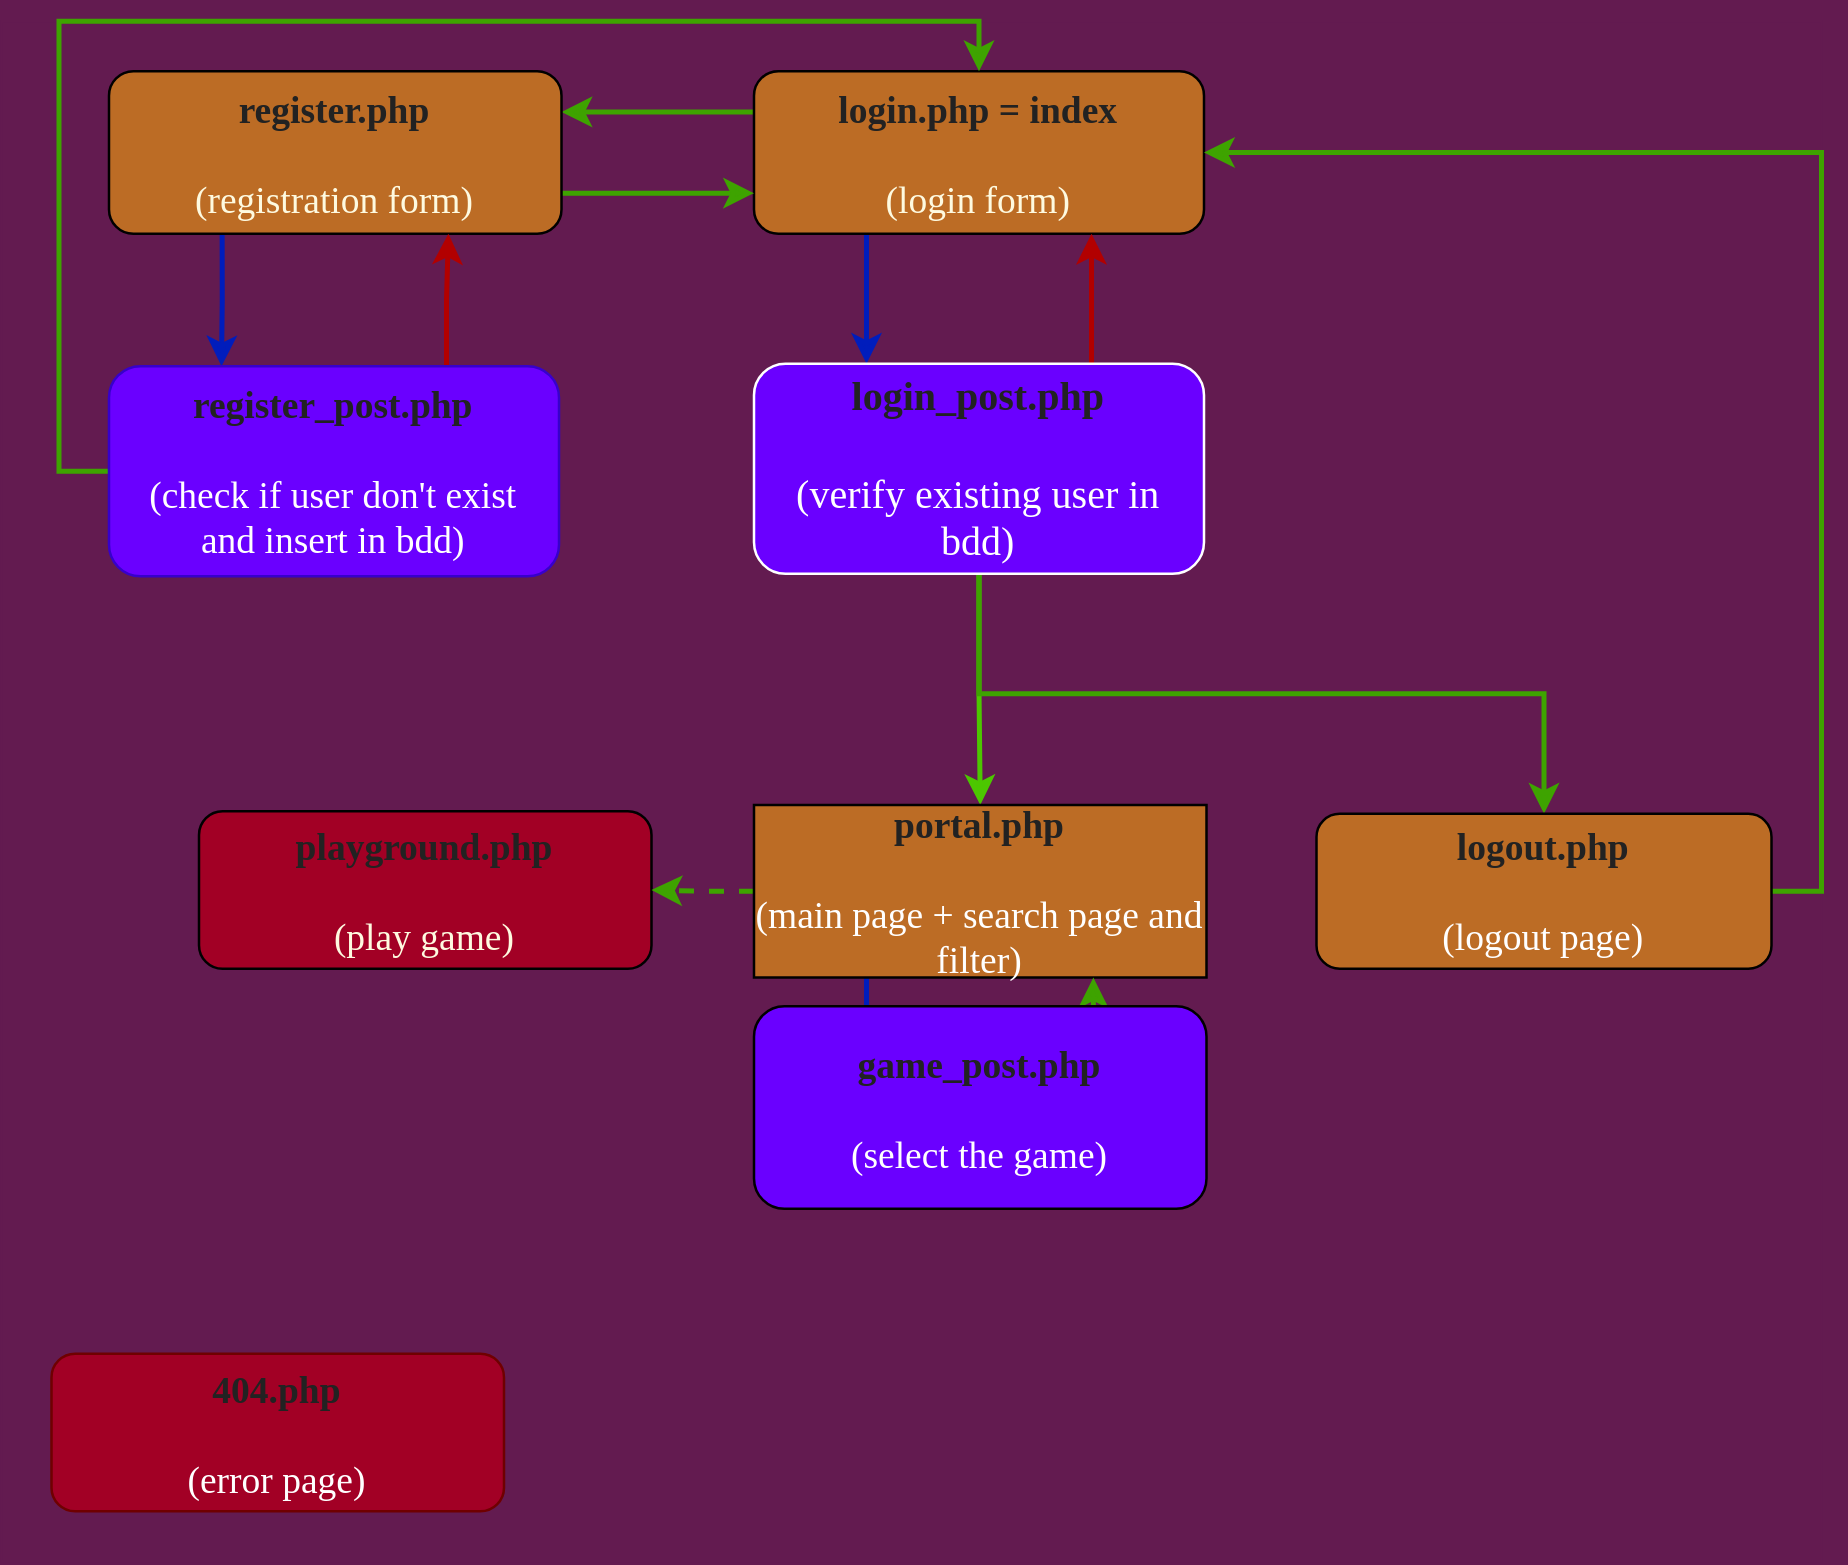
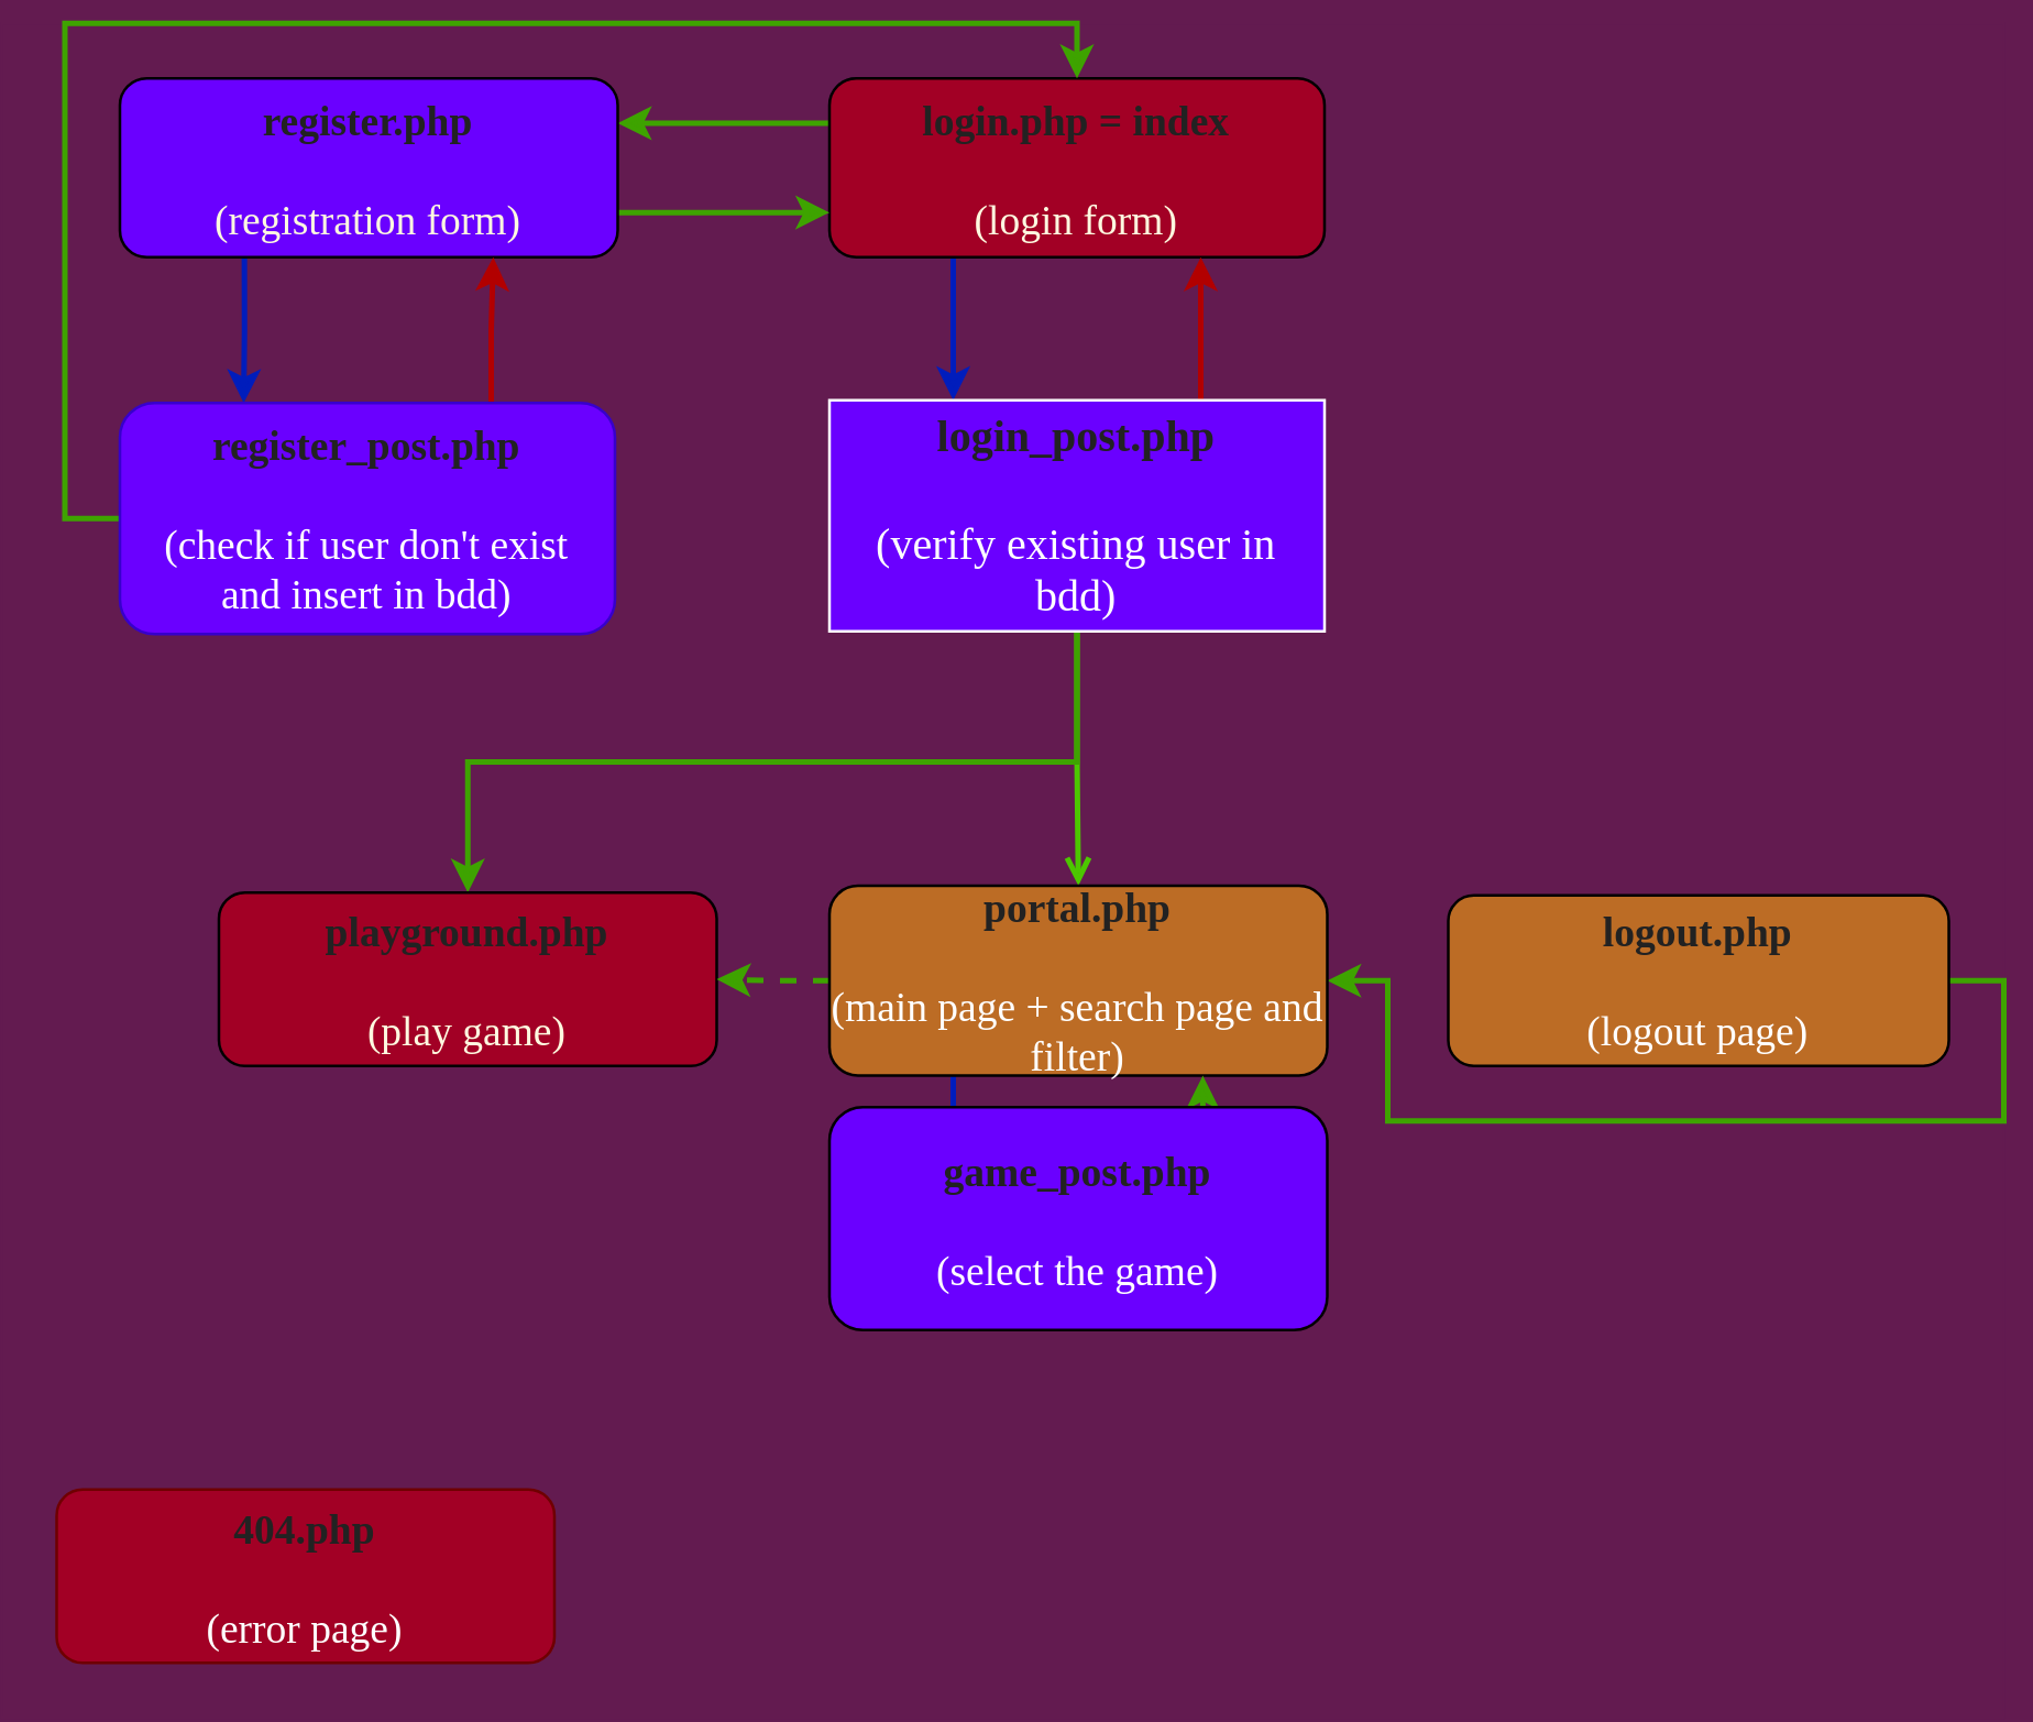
- <mxCell id="7" value="&lt;font style=&quot;font-size: 15px&quot; face=&quot;Times New Roman&quot;&gt;&lt;b&gt;&lt;font color=&quot;#222222&quot;&gt;register.php&lt;br&gt;&lt;/font&gt;&lt;/b&gt;&lt;br&gt;(registration form)&lt;br&gt;&lt;/font&gt;" style="whiteSpace=wrap;html=1;fillColor=#BC6C25;fontColor=#FEFAE0;rounded=1;" parent="1" vertex="1"><mxGeometry x="43" y="20" width="181" height="65" as="geometry" /></mxCell>
+ <mxCell id="7" value="&lt;font style=&quot;font-size: 15px&quot; face=&quot;Times New Roman&quot;&gt;&lt;b&gt;&lt;font color=&quot;#222222&quot;&gt;register.php&lt;br&gt;&lt;/font&gt;&lt;/b&gt;&lt;br&gt;(registration form)&lt;br&gt;&lt;/font&gt;" style="whiteSpace=wrap;html=1;fillColor=#6a00ff;fontColor=#FEFAE0;rounded=1;" parent="1" vertex="1"><mxGeometry x="43" y="20" width="181" height="65" as="geometry" /></mxCell>
- <mxCell id="4" value="&lt;font face=&quot;Times New Roman&quot; size=&quot;1&quot;&gt;&lt;span style=&quot;font-size: 15px&quot;&gt;&lt;font color=&quot;#222222&quot; style=&quot;font-size: 15px&quot;&gt;&lt;b&gt;login.php = index&lt;/b&gt;&lt;br&gt;&lt;/font&gt;&lt;br&gt;(login form)&lt;br&gt;&lt;/span&gt;&lt;/font&gt;" style="whiteSpace=wrap;html=1;fillColor=#BC6C25;fontColor=#FEFAE0;rounded=1;glass=0;sketch=0;shadow=0;" parent="1" vertex="1"><mxGeometry x="301" y="20" width="180" height="65" as="geometry" /></mxCell>
+ <mxCell id="4" value="&lt;font face=&quot;Times New Roman&quot; size=&quot;1&quot;&gt;&lt;span style=&quot;font-size: 15px&quot;&gt;&lt;font color=&quot;#222222&quot; style=&quot;font-size: 15px&quot;&gt;&lt;b&gt;login.php = index&lt;/b&gt;&lt;br&gt;&lt;/font&gt;&lt;br&gt;(login form)&lt;br&gt;&lt;/span&gt;&lt;/font&gt;" style="whiteSpace=wrap;html=1;fillColor=#a20025;fontColor=#FEFAE0;rounded=1;glass=0;sketch=0;shadow=0;" parent="1" vertex="1"><mxGeometry x="301" y="20" width="180" height="65" as="geometry" /></mxCell>
- <mxCell id="16" style="edgeStyle=orthogonalEdgeStyle;rounded=0;orthogonalLoop=1;jettySize=auto;html=1;exitX=1;exitY=0.5;exitDx=0;exitDy=0;entryX=1;entryY=0.5;entryDx=0;entryDy=0;strokeWidth=2;strokeColor=#3EA300;" parent="1" source="17" target="4" edge="1"><mxGeometry relative="1" as="geometry" /></mxCell>
+ <mxCell id="16" style="edgeStyle=orthogonalEdgeStyle;rounded=0;orthogonalLoop=1;jettySize=auto;html=1;exitX=1;exitY=0.5;exitDx=0;exitDy=0;strokeWidth=2;strokeColor=#3EA300;" parent="1" source="17" target="20" edge="1"><mxGeometry relative="1" as="geometry" /></mxCell>
- <mxCell id="14" value="&lt;div style=&quot;font-size: 16px&quot;&gt;&lt;b&gt;&lt;font face=&quot;Times New Roman&quot; color=&quot;#222222&quot; style=&quot;font-size: 16px&quot;&gt;login_post.php&lt;/font&gt;&lt;/b&gt;&lt;/div&gt;&lt;font style=&quot;font-size: 16px&quot; face=&quot;Times New Roman&quot;&gt;&lt;br&gt;&lt;font style=&quot;font-size: 16px&quot;&gt;(verify existing user in bdd)&lt;/font&gt;&lt;/font&gt;" style="whiteSpace=wrap;html=1;fontColor=#ffffff;rounded=1;fillColor=#6A00FF;strokeColor=#FFFFFF;" parent="1" vertex="1"><mxGeometry x="301" y="137" width="180" height="84" as="geometry" /></mxCell>
+ <mxCell id="14" value="&lt;div style=&quot;font-size: 16px&quot;&gt;&lt;b&gt;&lt;font face=&quot;Times New Roman&quot; color=&quot;#222222&quot; style=&quot;font-size: 16px&quot;&gt;login_post.php&lt;/font&gt;&lt;/b&gt;&lt;/div&gt;&lt;font style=&quot;font-size: 16px&quot; face=&quot;Times New Roman&quot;&gt;&lt;br&gt;&lt;font style=&quot;font-size: 16px&quot;&gt;(verify existing user in bdd)&lt;/font&gt;&lt;/font&gt;" style="whiteSpace=wrap;html=1;fontColor=#ffffff;fillColor=#6A00FF;strokeColor=#FFFFFF;rounded=0;" parent="1" vertex="1"><mxGeometry x="301" y="137" width="180" height="84" as="geometry" /></mxCell>
- <mxCell id="13" style="edgeStyle=orthogonalEdgeStyle;rounded=0;orthogonalLoop=1;jettySize=auto;html=1;exitX=0.5;exitY=1;exitDx=0;exitDy=0;entryX=0.5;entryY=0;entryDx=0;entryDy=0;strokeWidth=2;strokeColor=#3EA300;" parent="1" source="14" target="17" edge="1"><mxGeometry relative="1" as="geometry" /></mxCell>
+ <mxCell id="13" style="edgeStyle=orthogonalEdgeStyle;rounded=0;orthogonalLoop=1;jettySize=auto;html=1;exitX=0.5;exitY=1;exitDx=0;exitDy=0;strokeWidth=2;strokeColor=#3EA300;" parent="1" source="14" target="15" edge="1"><mxGeometry relative="1" as="geometry" /></mxCell>
- <mxCell id="11" style="edgeStyle=orthogonalEdgeStyle;rounded=0;orthogonalLoop=1;jettySize=auto;html=1;entryX=0.5;entryY=0;entryDx=0;entryDy=0;strokeColor=#4CC700;strokeWidth=2;" parent="1" source="14" target="20" edge="1"><mxGeometry relative="1" as="geometry" /></mxCell>
+ <mxCell id="11" style="edgeStyle=orthogonalEdgeStyle;rounded=0;orthogonalLoop=1;jettySize=auto;html=1;entryX=0.5;entryY=0;entryDx=0;entryDy=0;strokeColor=#4CC700;strokeWidth=2;endArrow=open;" parent="1" source="14" target="20" edge="1"><mxGeometry relative="1" as="geometry" /></mxCell>
- <mxCell id="20" value="&lt;font style=&quot;font-size: 15px&quot; face=&quot;Times New Roman&quot;&gt;&lt;b style=&quot;line-height: 120%&quot;&gt;&lt;font style=&quot;font-size: 15px&quot;&gt;&lt;font color=&quot;#222222&quot; style=&quot;font-size: 15px&quot;&gt;portal.php&lt;/font&gt;&lt;br&gt;&lt;/font&gt;&lt;/b&gt;&lt;br&gt;&lt;font color=&quot;#ffffff&quot; style=&quot;line-height: 100% ; font-size: 15px&quot;&gt;(main page + search page and filter)&lt;/font&gt;&lt;/font&gt;" style="whiteSpace=wrap;html=1;shadow=0;glass=0;sketch=0;fontColor=#FEFAE0;fillColor=#BC6C25;rounded=0;" parent="1" vertex="1"><mxGeometry x="301" y="313.5" width="181" height="69" as="geometry" /></mxCell>
+ <mxCell id="20" value="&lt;font style=&quot;font-size: 15px&quot; face=&quot;Times New Roman&quot;&gt;&lt;b style=&quot;line-height: 120%&quot;&gt;&lt;font style=&quot;font-size: 15px&quot;&gt;&lt;font color=&quot;#222222&quot; style=&quot;font-size: 15px&quot;&gt;portal.php&lt;/font&gt;&lt;br&gt;&lt;/font&gt;&lt;/b&gt;&lt;br&gt;&lt;font color=&quot;#ffffff&quot; style=&quot;line-height: 100% ; font-size: 15px&quot;&gt;(main page + search page and filter)&lt;/font&gt;&lt;/font&gt;" style="rounded=1;whiteSpace=wrap;html=1;shadow=0;glass=0;sketch=0;fontColor=#FEFAE0;fillColor=#BC6C25;" parent="1" vertex="1"><mxGeometry x="301" y="313.5" width="181" height="69" as="geometry" /></mxCell>
